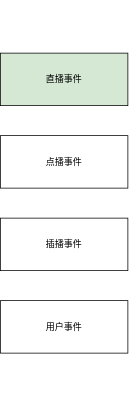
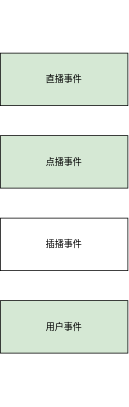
- <mxCell id="3" value="点播事件" style="rounded=0;whiteSpace=wrap;html=1;horizontal=0;rotation=90;verticalAlign=middle;" vertex="1" parent="1"><mxGeometry x="20" y="130" width="70" height="170" as="geometry" /></mxCell>
+ <mxCell id="3" value="点播事件" style="rounded=0;whiteSpace=wrap;html=1;horizontal=0;rotation=90;verticalAlign=middle;fillColor=#d5e8d4;" vertex="1" parent="1"><mxGeometry x="20" y="130" width="70" height="170" as="geometry" /></mxCell>
- <mxCell id="5" value="用户事件" style="rounded=0;whiteSpace=wrap;html=1;horizontal=0;rotation=90;verticalAlign=middle;" vertex="1" parent="1"><mxGeometry x="20" y="350" width="70" height="170" as="geometry" /></mxCell>
+ <mxCell id="5" value="用户事件" style="rounded=0;whiteSpace=wrap;html=1;horizontal=0;rotation=90;verticalAlign=middle;fillColor=#d5e8d4;" vertex="1" parent="1"><mxGeometry x="20" y="350" width="70" height="170" as="geometry" /></mxCell>
